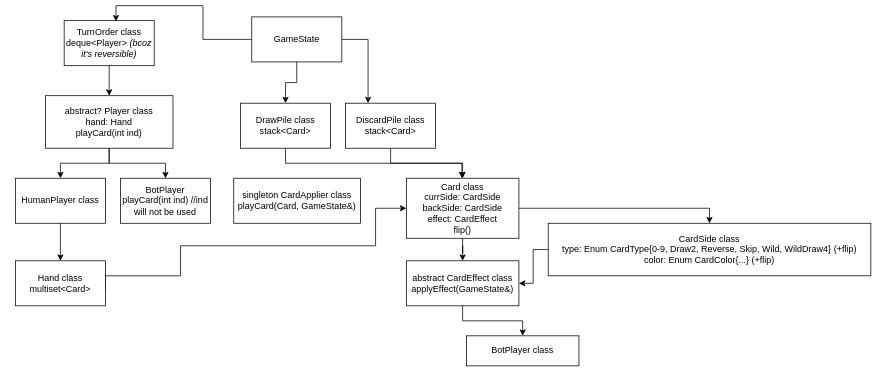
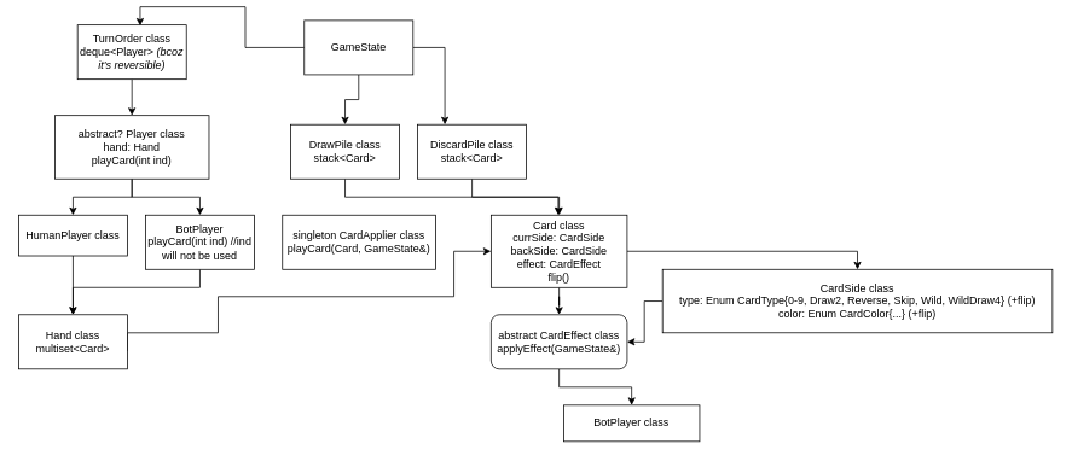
- <mxCell id="21" value="&lt;div&gt;HumanPlayer class&lt;br&gt;&lt;/div&gt;" style="rounded=0;whiteSpace=wrap;html=1;" parent="1" vertex="1"><mxGeometry x="20" y="235" width="120" height="60" as="geometry" /></mxCell>
+ <mxCell id="21" value="&lt;div&gt;HumanPlayer class&lt;br&gt;&lt;/div&gt;" style="rounded=0;whiteSpace=wrap;html=1;" parent="1" vertex="1"><mxGeometry x="20" y="235" width="120" height="45" as="geometry" /></mxCell>
+ <mxCell id="22" style="edgeStyle=orthogonalEdgeStyle;rounded=0;orthogonalLoop=1;jettySize=auto;html=1;entryX=0.5;entryY=0;entryDx=0;entryDy=0;" parent="1" source="23" target="15" edge="1"><mxGeometry relative="1" as="geometry"><Array as="points"><mxPoint x="220" y="315" /><mxPoint x="80" y="315" /></Array></mxGeometry></mxCell>
- <mxCell id="25" value="&lt;div&gt;abstract CardEffect class&lt;/div&gt;applyEffect(GameState&amp;amp;)" style="rounded=0;whiteSpace=wrap;html=1;" parent="1" vertex="1"><mxGeometry x="541" y="345" width="150" height="60" as="geometry" /></mxCell>
+ <mxCell id="25" value="&lt;div&gt;abstract CardEffect class&lt;/div&gt;applyEffect(GameState&amp;amp;)" style="whiteSpace=wrap;html=1;rounded=1;" parent="1" vertex="1"><mxGeometry x="541" y="345" width="150" height="60" as="geometry" /></mxCell>
